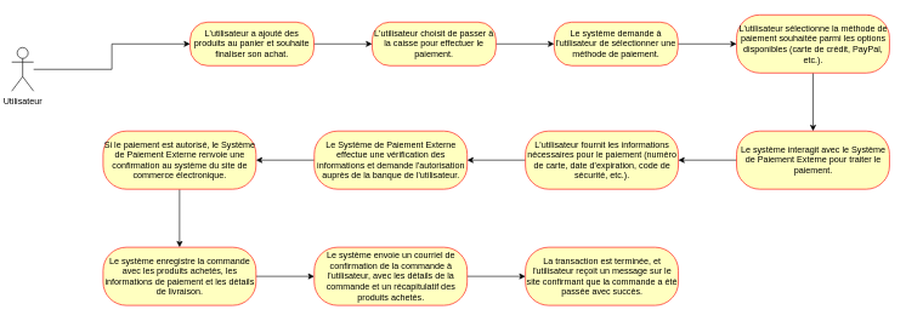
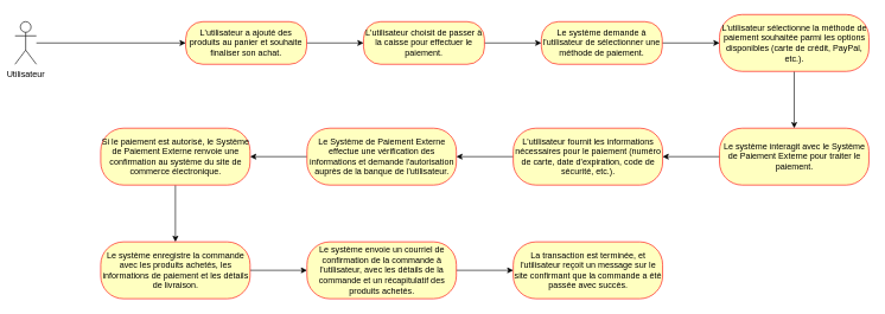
- <mxCell id="3" value="Utilisateur" style="shape=umlActor;verticalLabelPosition=bottom;verticalAlign=top;html=1;outlineConnect=0;" vertex="1" parent="1"><mxGeometry x="15" y="65" width="30" height="60" as="geometry" /></mxCell>
+ <mxCell id="3" value="Utilisateur" style="shape=umlActor;verticalLabelPosition=bottom;verticalAlign=top;html=1;outlineConnect=0;" vertex="1" parent="1"><mxGeometry x="20" y="30" width="30" height="60" as="geometry" /></mxCell>
